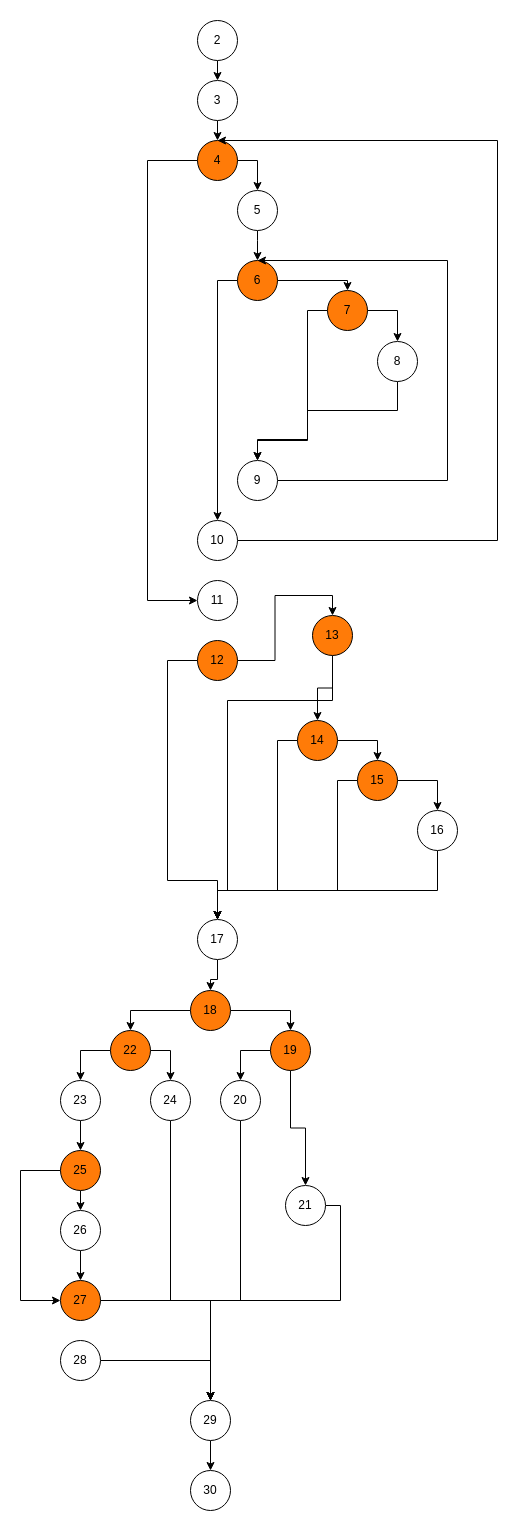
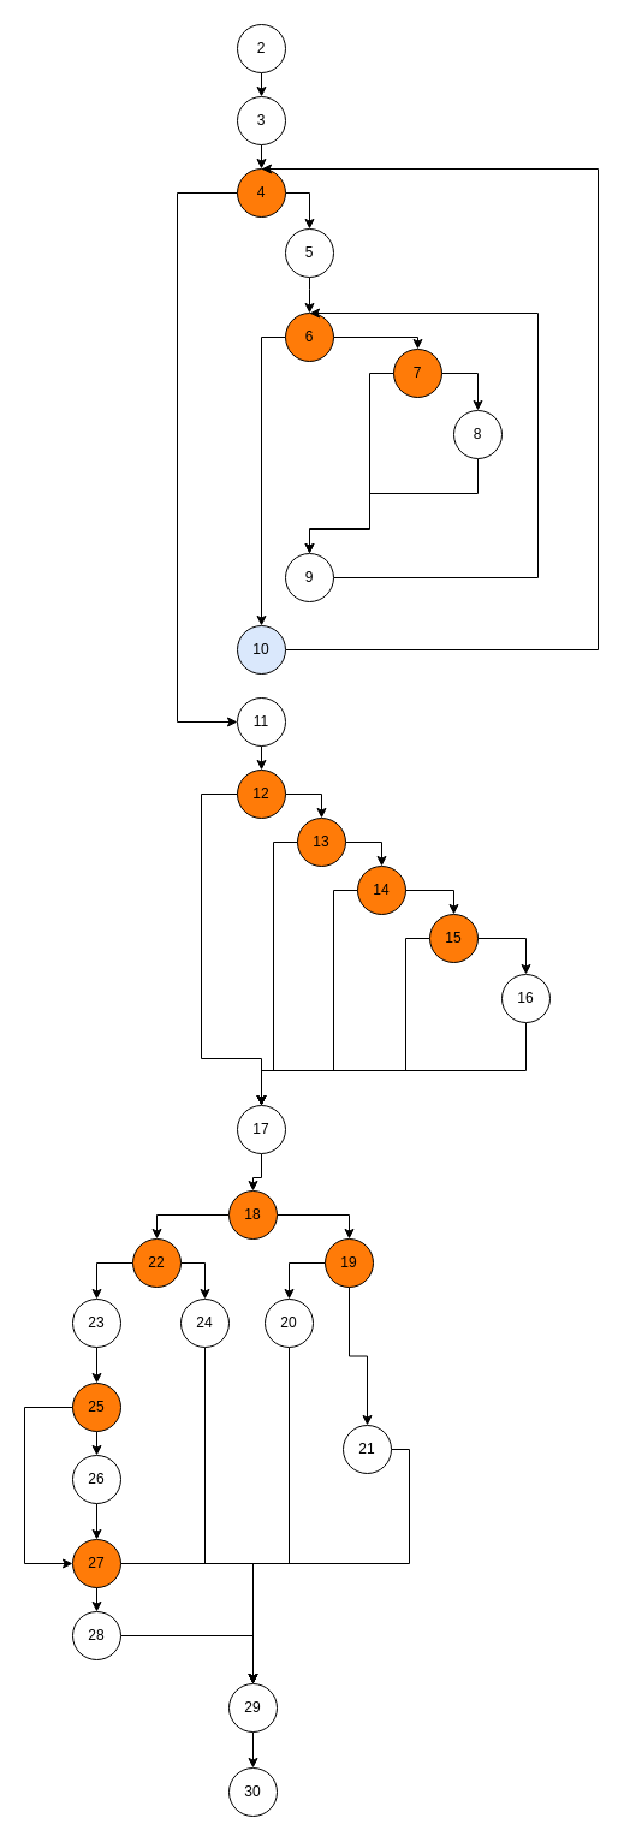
- <mxCell id="22" value="10" style="ellipse;whiteSpace=wrap;html=1;aspect=fixed;" parent="1" vertex="1"><mxGeometry x="197" y="520" width="40" height="40" as="geometry" /></mxCell>
+ <mxCell id="22" value="10" style="ellipse;whiteSpace=wrap;html=1;aspect=fixed;fillColor=#dae8fc;" parent="1" vertex="1"><mxGeometry x="197" y="520" width="40" height="40" as="geometry" /></mxCell>
+ <mxCell id="23" style="edgeStyle=orthogonalEdgeStyle;rounded=0;orthogonalLoop=1;jettySize=auto;html=1;exitX=0.5;exitY=1;exitDx=0;exitDy=0;entryX=0.5;entryY=0;entryDx=0;entryDy=0;" parent="1" source="24" target="27" edge="1"><mxGeometry relative="1" as="geometry" /></mxCell>
- <mxCell id="30" value="13" style="ellipse;whiteSpace=wrap;html=1;aspect=fixed;fillColor=#FF7B08;" parent="1" vertex="1"><mxGeometry x="312" y="615" width="40" height="40" as="geometry" /></mxCell>
+ <mxCell id="30" value="13" style="ellipse;whiteSpace=wrap;html=1;aspect=fixed;fillColor=#FF7B08;" parent="1" vertex="1"><mxGeometry x="247" y="680" width="40" height="40" as="geometry" /></mxCell>
+ <mxCell id="63" style="edgeStyle=orthogonalEdgeStyle;rounded=0;orthogonalLoop=1;jettySize=auto;html=1;exitX=0.5;exitY=1;exitDx=0;exitDy=0;entryX=0.5;entryY=0;entryDx=0;entryDy=0;" parent="1" source="65" target="67" edge="1"><mxGeometry relative="1" as="geometry" /></mxCell>
